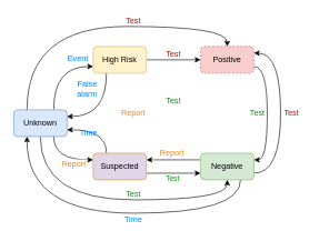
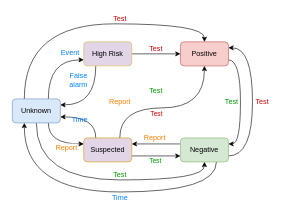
- <mxCell id="16" value="High Risk" style="rounded=1;whiteSpace=wrap;html=1;fillColor=#fff2cc;strokeColor=#d6b656;" vertex="1" parent="1"><mxGeometry x="139" y="69" width="80" height="40" as="geometry" /></mxCell>
+ <mxCell id="16" value="High Risk" style="rounded=1;whiteSpace=wrap;html=1;fillColor=#e1d5e7;strokeColor=#d6b656;" vertex="1" parent="1"><mxGeometry x="139" y="69" width="80" height="40" as="geometry" /></mxCell>
- <mxCell id="3" value="Positive" style="rounded=1;whiteSpace=wrap;html=1;fillColor=#f8cecc;strokeColor=#b85450;dashed=1;" vertex="1" parent="1"><mxGeometry x="300" y="69" width="80" height="40" as="geometry" /></mxCell>
+ <mxCell id="3" value="Positive" style="rounded=1;whiteSpace=wrap;html=1;fillColor=#f8cecc;strokeColor=#b85450;" vertex="1" parent="1"><mxGeometry x="300" y="69" width="80" height="40" as="geometry" /></mxCell>
+ <mxCell id="10" style="edgeStyle=orthogonalEdgeStyle;curved=1;orthogonalLoop=1;jettySize=auto;html=1;exitX=0.75;exitY=0;exitDx=0;exitDy=0;entryX=0.5;entryY=1;entryDx=0;entryDy=0;" edge="1" parent="1" source="13" target="3"><mxGeometry relative="1" as="geometry"><Array as="points"><mxPoint x="199" y="179" /><mxPoint x="340" y="179" /></Array></mxGeometry></mxCell>
+ <mxCell id="11" value="Test" style="edgeLabel;html=1;align=center;verticalAlign=middle;resizable=0;points=[];fontColor=#CC0000;" vertex="1" connectable="0" parent="10"><mxGeometry x="0.031" y="-11" relative="1" as="geometry"><mxPoint x="-25" y="-2" as="offset" /></mxGeometry></mxCell>
